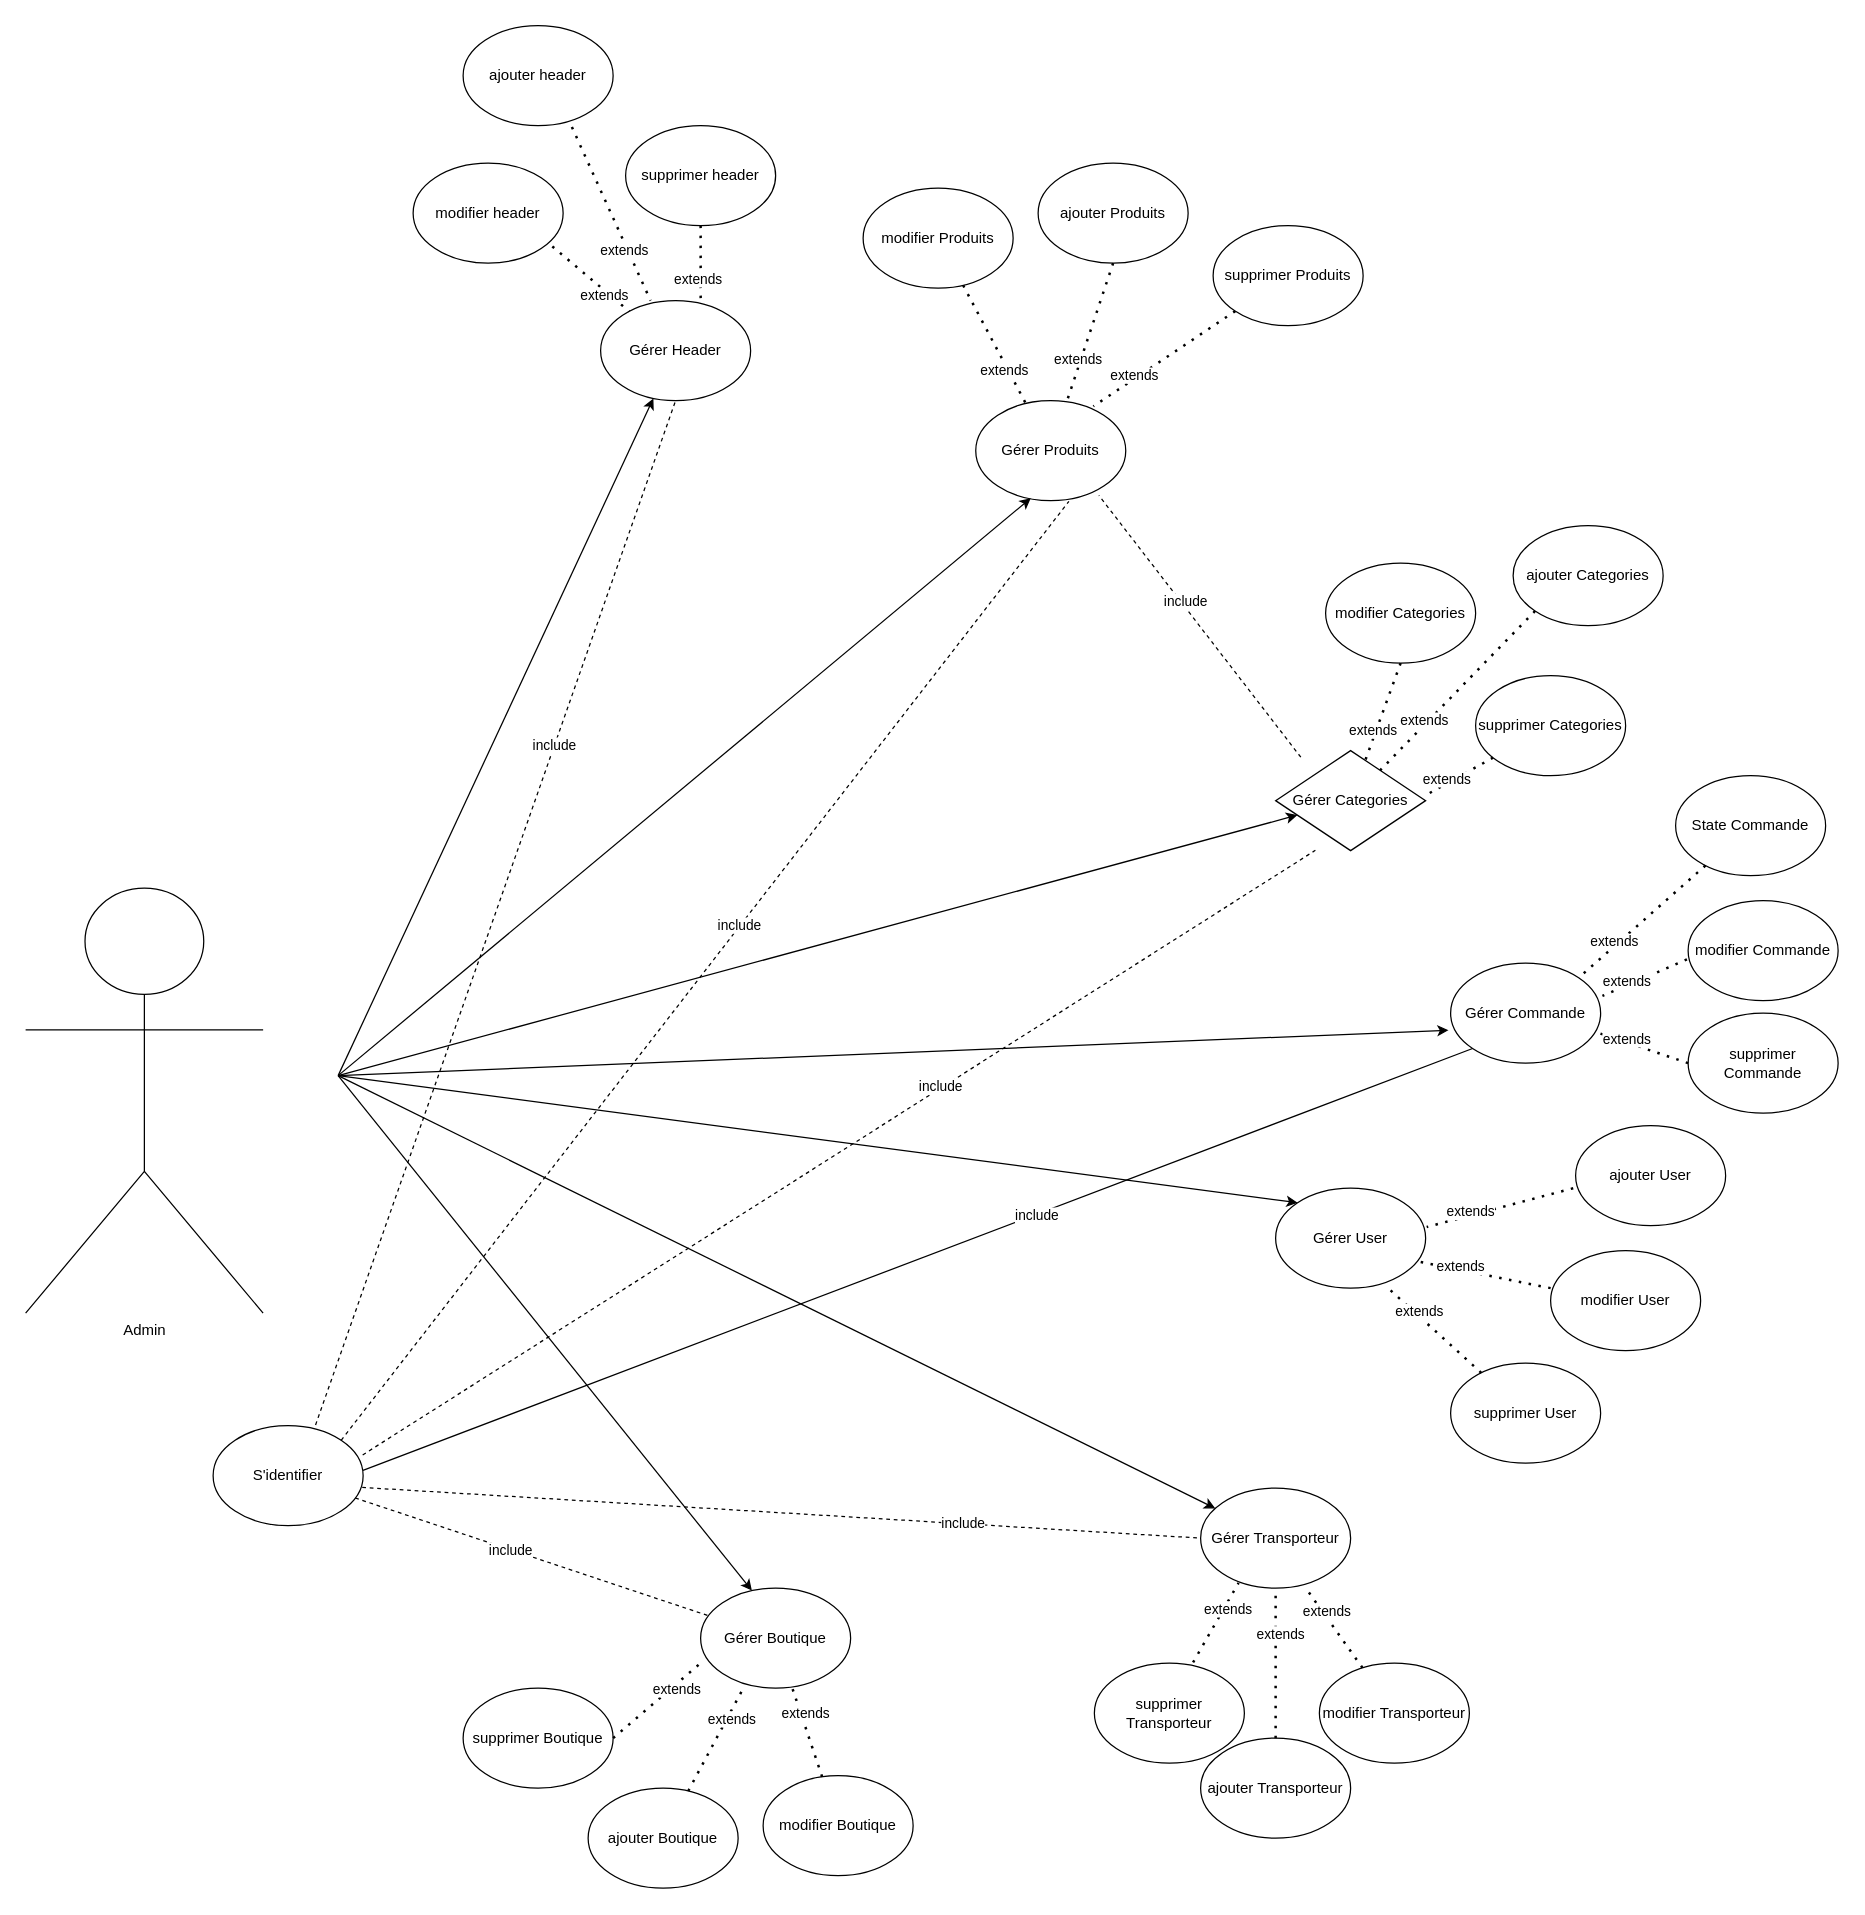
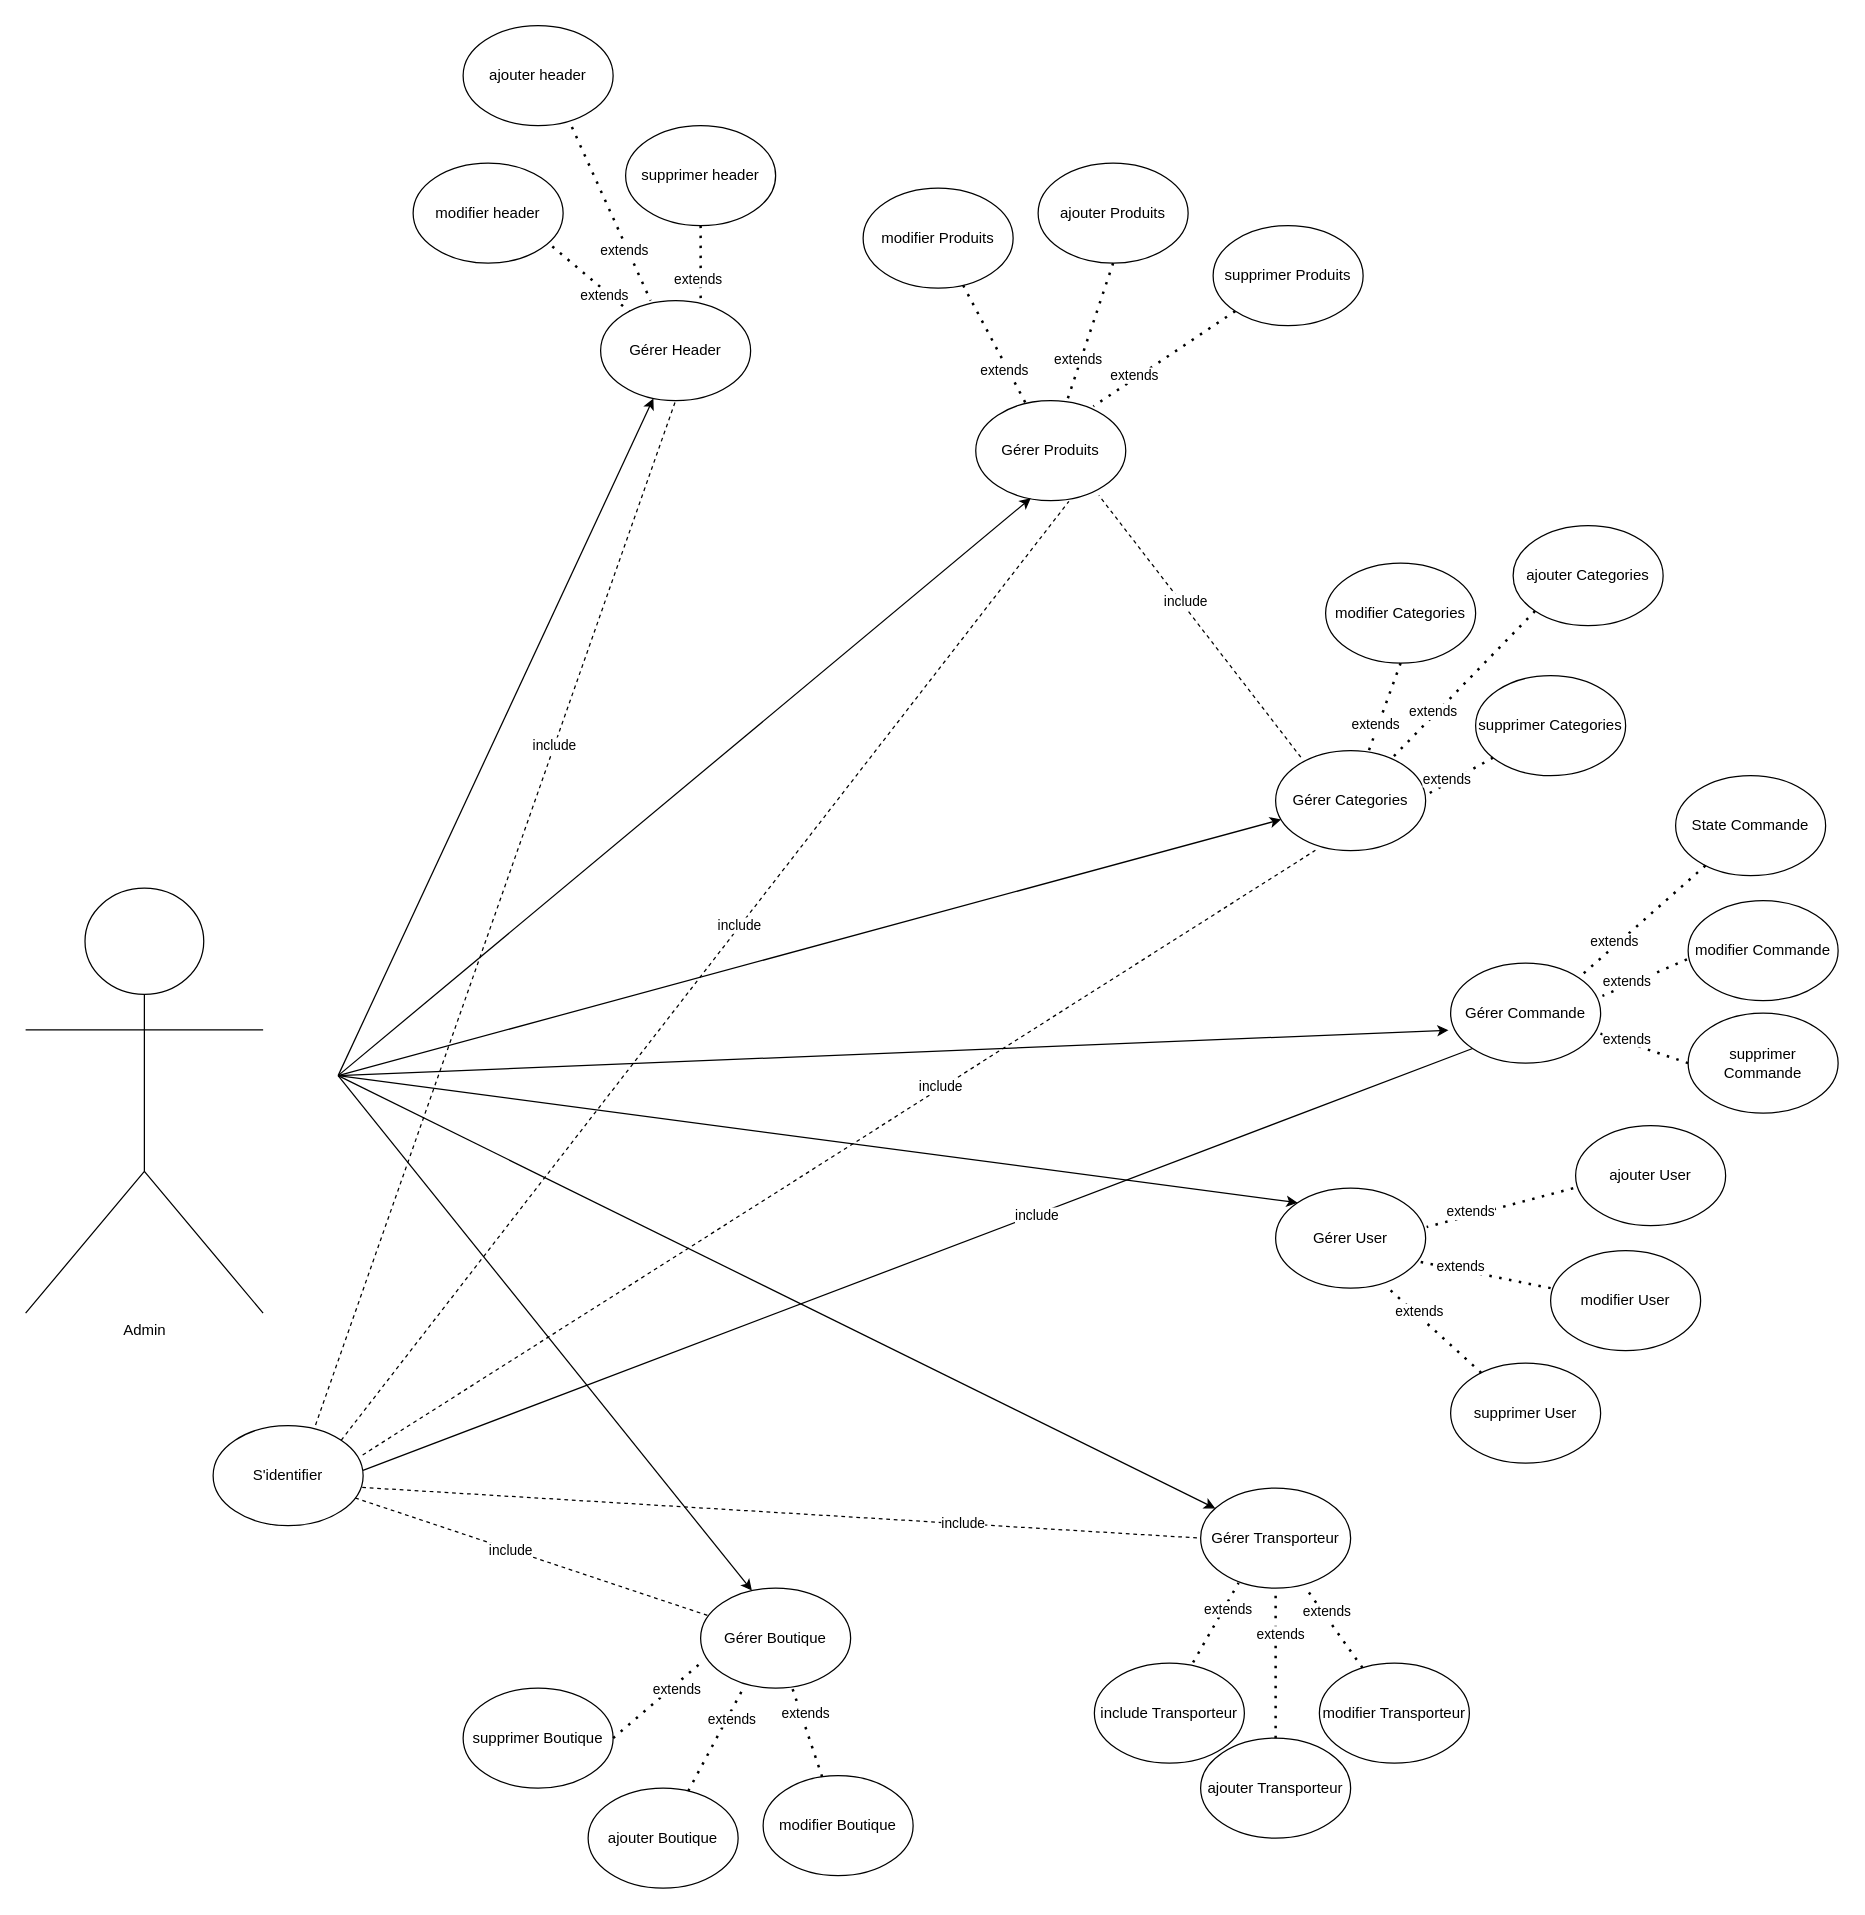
- <mxCell id="6" value="Gérer Categories" style="rhombus;whiteSpace=wrap;html=1;" parent="1" vertex="1"><mxGeometry x="1020" y="600" width="120" height="80" as="geometry" /></mxCell>
+ <mxCell id="6" value="Gérer Categories" style="ellipse;whiteSpace=wrap;html=1;" parent="1" vertex="1"><mxGeometry x="1020" y="600" width="120" height="80" as="geometry" /></mxCell>
- <mxCell id="20" value="supprimer Transporteur" style="ellipse;whiteSpace=wrap;html=1;" parent="1" vertex="1"><mxGeometry x="875" y="1330" width="120" height="80" as="geometry" /></mxCell>
+ <mxCell id="20" value="include Transporteur" style="ellipse;whiteSpace=wrap;html=1;" parent="1" vertex="1"><mxGeometry x="875" y="1330" width="120" height="80" as="geometry" /></mxCell>
